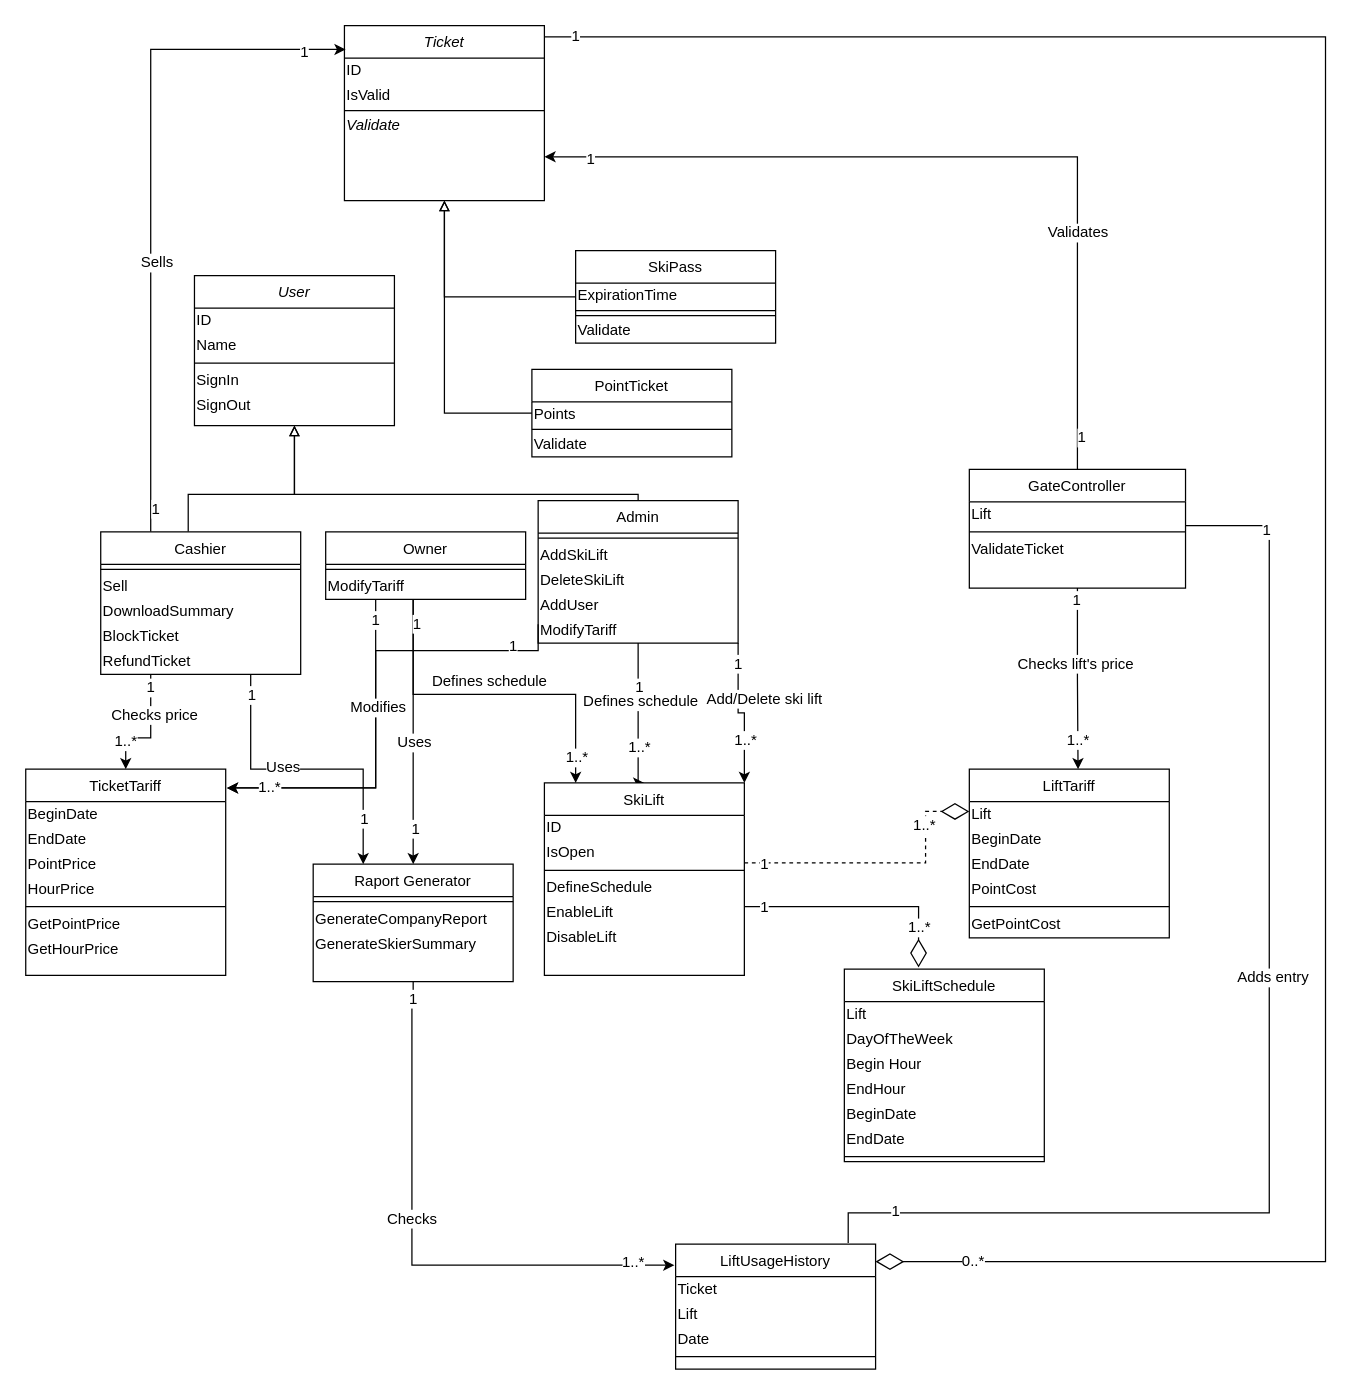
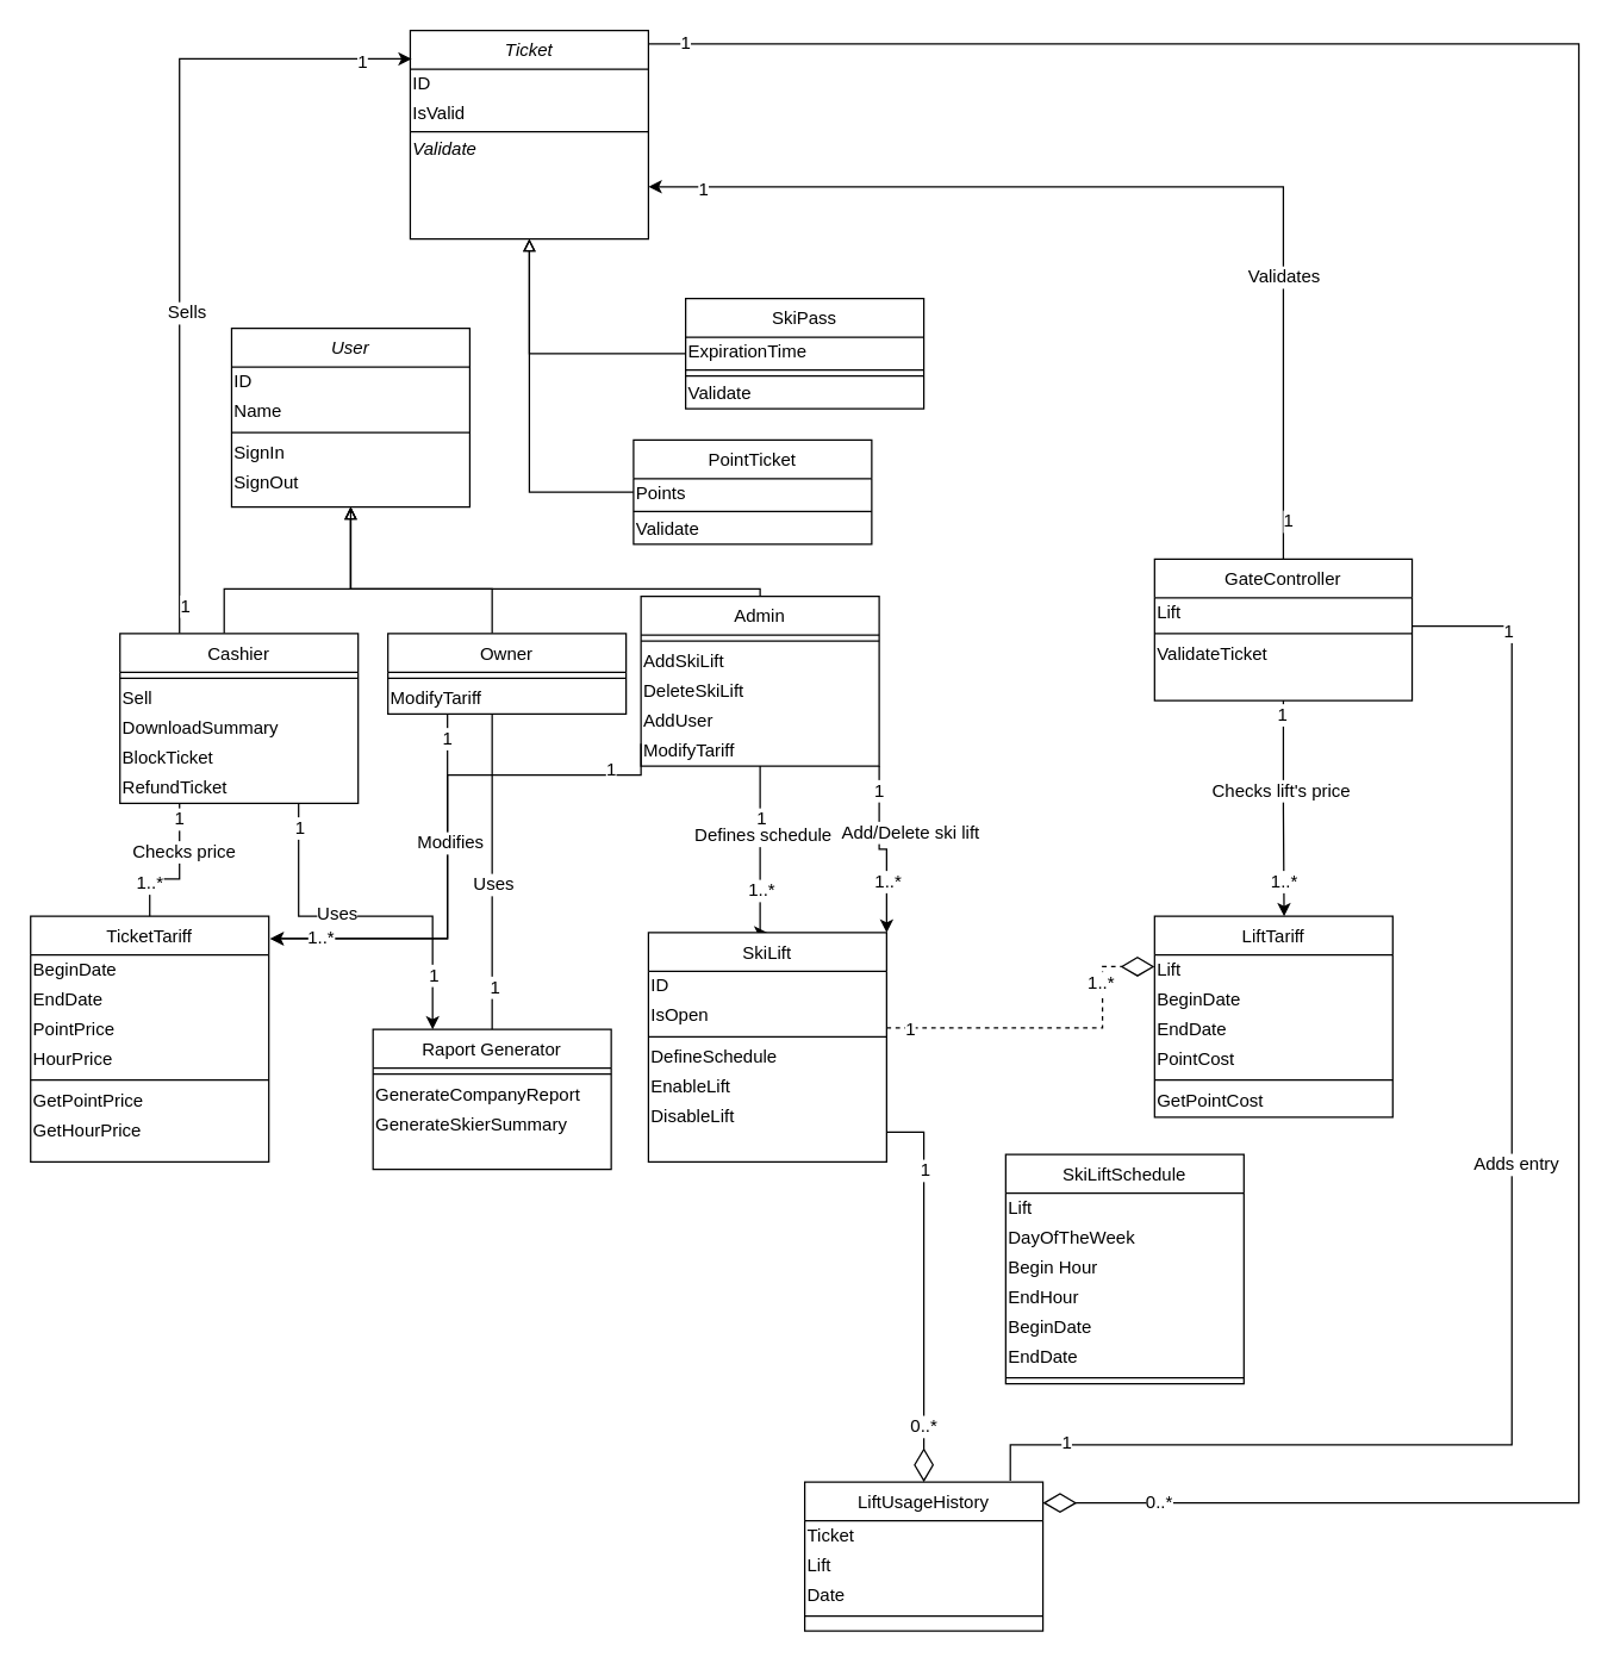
- <mxCell id="7" style="edgeStyle=orthogonalEdgeStyle;rounded=0;orthogonalLoop=1;jettySize=auto;html=1;entryX=0.5;entryY=1;entryDx=0;entryDy=0;endArrow=block;endFill=0;" parent="1" source="91" target="27" edge="1"><mxGeometry relative="1" as="geometry"><Array as="points"><mxPoint x="150" y="395" /><mxPoint x="235" y="395" /></Array></mxGeometry></mxCell>
+ <mxCell id="7" style="edgeStyle=orthogonalEdgeStyle;rounded=0;orthogonalLoop=1;jettySize=auto;html=1;entryX=0.5;entryY=1;entryDx=0;entryDy=0;endArrow=open;endFill=0;" parent="1" source="91" target="27" edge="1"><mxGeometry relative="1" as="geometry"><Array as="points"><mxPoint x="150" y="395" /><mxPoint x="235" y="395" /></Array></mxGeometry></mxCell>
+ <mxCell id="8" style="edgeStyle=orthogonalEdgeStyle;rounded=0;orthogonalLoop=1;jettySize=auto;html=1;entryX=0.5;entryY=1;entryDx=0;entryDy=0;endArrow=block;endFill=0;" parent="1" source="38" target="27" edge="1"><mxGeometry relative="1" as="geometry"><Array as="points"><mxPoint x="330" y="395" /><mxPoint x="235" y="395" /></Array></mxGeometry></mxCell>
- <mxCell id="12" style="edgeStyle=orthogonalEdgeStyle;rounded=0;orthogonalLoop=1;jettySize=auto;html=1;endArrow=classic;endFill=1;" parent="1" source="38" target="139" edge="1"><mxGeometry relative="1" as="geometry"><Array as="points"><mxPoint x="330" y="555" /><mxPoint x="460" y="555" /></Array></mxGeometry></mxCell>
- <mxCell id="13" value="Defines schedule" style="text;html=1;align=center;verticalAlign=middle;resizable=0;points=[];labelBackgroundColor=#ffffff;" parent="12" vertex="1" connectable="0"><mxGeometry x="0.461" y="2" relative="1" as="geometry"><mxPoint x="-65.14" y="-8.03" as="offset" /></mxGeometry></mxCell>
- <mxCell id="14" value="1" style="text;html=1;align=center;verticalAlign=middle;resizable=0;points=[];labelBackgroundColor=#ffffff;" parent="12" vertex="1" connectable="0"><mxGeometry x="-0.862" y="2" relative="1" as="geometry"><mxPoint as="offset" /></mxGeometry></mxCell>
- <mxCell id="15" value="1..*" style="text;html=1;align=center;verticalAlign=middle;resizable=0;points=[];labelBackgroundColor=#ffffff;" parent="12" vertex="1" connectable="0"><mxGeometry x="0.845" relative="1" as="geometry"><mxPoint as="offset" /></mxGeometry></mxCell>
- <mxCell id="41" style="edgeStyle=orthogonalEdgeStyle;rounded=0;jumpSize=6;orthogonalLoop=1;jettySize=auto;html=1;entryX=0.5;entryY=0;entryDx=0;entryDy=0;endArrow=classic;endFill=1;endSize=6;strokeWidth=1;exitX=0.25;exitY=1;exitDx=0;exitDy=0;" parent="1" source="96" target="64" edge="1"><mxGeometry relative="1" as="geometry"><Array as="points"><mxPoint x="120" y="590" /><mxPoint x="100" y="590" /></Array></mxGeometry></mxCell>
+ <mxCell id="41" style="edgeStyle=orthogonalEdgeStyle;rounded=0;jumpSize=6;orthogonalLoop=1;jettySize=auto;html=1;entryX=0.5;entryY=0;entryDx=0;entryDy=0;endArrow=none;endFill=1;endSize=6;strokeWidth=1;exitX=0.25;exitY=1;exitDx=0;exitDy=0;" parent="1" source="96" target="64" edge="1"><mxGeometry relative="1" as="geometry"><Array as="points"><mxPoint x="120" y="590" /><mxPoint x="100" y="590" /></Array></mxGeometry></mxCell>
- <mxCell id="9" style="edgeStyle=orthogonalEdgeStyle;rounded=0;orthogonalLoop=1;jettySize=auto;html=1;entryX=0.5;entryY=0;entryDx=0;entryDy=0;endArrow=classic;endFill=1;" parent="1" source="38" target="107" edge="1"><mxGeometry relative="1" as="geometry"><Array as="points"><mxPoint x="330" y="555" /><mxPoint x="330" y="555" /></Array></mxGeometry></mxCell>
+ <mxCell id="9" style="edgeStyle=orthogonalEdgeStyle;rounded=0;orthogonalLoop=1;jettySize=auto;html=1;entryX=0.5;entryY=0;entryDx=0;entryDy=0;endArrow=none;endFill=1;" parent="1" source="38" target="107" edge="1"><mxGeometry relative="1" as="geometry"><Array as="points"><mxPoint x="330" y="555" /><mxPoint x="330" y="555" /></Array></mxGeometry></mxCell>
- <mxCell id="136" style="edgeStyle=orthogonalEdgeStyle;rounded=0;orthogonalLoop=1;jettySize=auto;html=1;endArrow=diamondThin;endFill=0;endSize=20;strokeWidth=1;jumpSize=6;entryX=0.371;entryY=-0.009;entryDx=0;entryDy=0;entryPerimeter=0;exitX=1;exitY=0.25;exitDx=0;exitDy=0;" parent="1" target="128" edge="1" source="144"><mxGeometry relative="1" as="geometry"><Array as="points"><mxPoint x="734" y="725" /></Array><mxPoint x="600" y="715" as="sourcePoint" /><mxPoint x="615" y="702" as="targetPoint" /></mxGeometry></mxCell>
- <mxCell id="137" value="1" style="text;html=1;align=center;verticalAlign=middle;resizable=0;points=[];labelBackgroundColor=#ffffff;" parent="136" vertex="1" connectable="0"><mxGeometry x="-0.618" relative="1" as="geometry"><mxPoint x="-21" as="offset" /></mxGeometry></mxCell>
- <mxCell id="138" value="1..*" style="text;html=1;align=center;verticalAlign=middle;resizable=0;points=[];labelBackgroundColor=#ffffff;" parent="136" vertex="1" connectable="0"><mxGeometry x="0.711" y="-1" relative="1" as="geometry"><mxPoint x="1.61" y="-5.24" as="offset" /></mxGeometry></mxCell>
+ <mxCell id="117" style="edgeStyle=orthogonalEdgeStyle;rounded=0;orthogonalLoop=1;jettySize=auto;html=1;endArrow=diamondThin;endFill=0;endSize=20;strokeWidth=1;jumpSize=6;entryX=0.5;entryY=0;entryDx=0;entryDy=0;exitX=1;exitY=1;exitDx=0;exitDy=0;" parent="1" source="145" target="123" edge="1"><mxGeometry relative="1" as="geometry"><Array as="points"><mxPoint x="620" y="760" /></Array><mxPoint x="605" y="695" as="sourcePoint" /><mxPoint x="630" y="965" as="targetPoint" /></mxGeometry></mxCell>
+ <mxCell id="118" value="1" style="text;html=1;align=center;verticalAlign=middle;resizable=0;points=[];labelBackgroundColor=#ffffff;" parent="117" vertex="1" connectable="0"><mxGeometry x="-0.618" relative="1" as="geometry"><mxPoint as="offset" /></mxGeometry></mxCell>
+ <mxCell id="119" value="&lt;div&gt;0..*&lt;/div&gt;" style="text;html=1;align=center;verticalAlign=middle;resizable=0;points=[];labelBackgroundColor=#ffffff;" parent="117" vertex="1" connectable="0"><mxGeometry x="0.711" y="-1" relative="1" as="geometry"><mxPoint as="offset" /></mxGeometry></mxCell>
- <mxCell id="20" style="edgeStyle=orthogonalEdgeStyle;rounded=0;orthogonalLoop=1;jettySize=auto;html=1;exitX=0.5;exitY=1;exitDx=0;exitDy=0;entryX=-0.006;entryY=0.168;entryDx=0;entryDy=0;entryPerimeter=0;" parent="1" source="107" target="123" edge="1"><mxGeometry relative="1" as="geometry"><mxPoint x="329" y="784" as="targetPoint" /><Array as="points"><mxPoint x="329" y="802" /></Array></mxGeometry></mxCell>
- <mxCell id="21" value="1" style="text;html=1;align=center;verticalAlign=middle;resizable=0;points=[];labelBackgroundColor=#ffffff;" parent="20" vertex="1" connectable="0"><mxGeometry x="-0.789" y="1" relative="1" as="geometry"><mxPoint x="-0.86" y="-31.67" as="offset" /></mxGeometry></mxCell>
- <mxCell id="22" value="1..*" style="text;html=1;align=center;verticalAlign=middle;resizable=0;points=[];labelBackgroundColor=#ffffff;" parent="20" vertex="1" connectable="0"><mxGeometry x="0.497" y="-1" relative="1" as="geometry"><mxPoint x="76.17" y="-2.82" as="offset" /></mxGeometry></mxCell>
- <mxCell id="23" value="Checks" style="text;html=1;align=center;verticalAlign=middle;resizable=0;points=[];labelBackgroundColor=#ffffff;" parent="20" vertex="1" connectable="0"><mxGeometry x="-0.131" y="-1" relative="1" as="geometry"><mxPoint as="offset" /></mxGeometry></mxCell>
